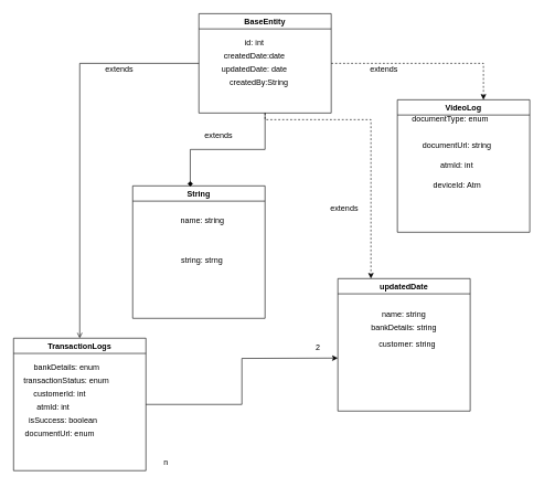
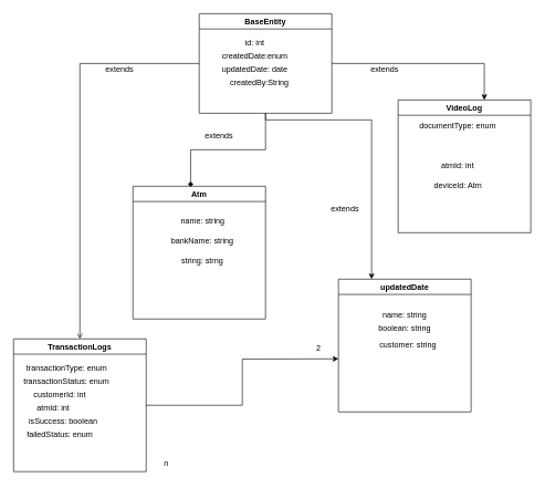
- <mxCell id="14" value="createdDate:date" style="text;html=1;align=center;verticalAlign=middle;whiteSpace=wrap;rounded=0;" vertex="1" parent="12"><mxGeometry x="39" y="50" width="90" height="30" as="geometry" /></mxCell>
+ <mxCell id="14" value="createdDate:enum" style="text;html=1;align=center;verticalAlign=middle;whiteSpace=wrap;rounded=0;" vertex="1" parent="12"><mxGeometry x="39" y="50" width="90" height="30" as="geometry" /></mxCell>
- <mxCell id="37" style="edgeStyle=orthogonalEdgeStyle;rounded=0;orthogonalLoop=1;jettySize=auto;html=1;entryX=0.65;entryY=0;entryDx=0;entryDy=0;entryPerimeter=0;dashed=1;" edge="1" parent="1" source="12" target="18"><mxGeometry relative="1" as="geometry" /></mxCell>
+ <mxCell id="37" style="edgeStyle=orthogonalEdgeStyle;rounded=0;orthogonalLoop=1;jettySize=auto;html=1;entryX=0.65;entryY=0;entryDx=0;entryDy=0;entryPerimeter=0;" edge="1" parent="1" source="12" target="18"><mxGeometry relative="1" as="geometry" /></mxCell>
- <mxCell id="19" value="documentType: enum" style="text;html=1;align=center;verticalAlign=middle;whiteSpace=wrap;rounded=0;" vertex="1" parent="18"><mxGeometry x="10" y="15" width="140" height="30" as="geometry" /></mxCell>
+ <mxCell id="19" value="documentType: enum" style="text;html=1;align=center;verticalAlign=middle;whiteSpace=wrap;rounded=0;" vertex="1" parent="18"><mxGeometry x="20" y="25" width="140" height="30" as="geometry" /></mxCell>
- <mxCell id="11" style="edgeStyle=orthogonalEdgeStyle;rounded=0;orthogonalLoop=1;jettySize=auto;html=1;entryX=0.25;entryY=0;entryDx=0;entryDy=0;dashed=1;" edge="1" parent="1" source="12" target="28"><mxGeometry relative="1" as="geometry"><Array as="points"><mxPoint x="560" y="180" /></Array></mxGeometry></mxCell>
+ <mxCell id="11" style="edgeStyle=orthogonalEdgeStyle;rounded=0;orthogonalLoop=1;jettySize=auto;html=1;entryX=0.25;entryY=0;entryDx=0;entryDy=0;" edge="1" parent="1" source="12" target="28"><mxGeometry relative="1" as="geometry"><Array as="points"><mxPoint x="560" y="180" /></Array></mxGeometry></mxCell>
- <mxCell id="20" value="documentUrl: string" style="text;html=1;align=center;verticalAlign=middle;whiteSpace=wrap;rounded=0;" vertex="1" parent="18"><mxGeometry x="20" y="55" width="140" height="30" as="geometry" /></mxCell>
- <mxCell id="24" value="String" style="swimlane;whiteSpace=wrap;html=1;" vertex="1" parent="1"><mxGeometry x="200" y="280" width="200" height="200" as="geometry" /></mxCell>
+ <mxCell id="24" value="Atm" style="swimlane;whiteSpace=wrap;html=1;" vertex="1" parent="1"><mxGeometry x="200" y="280" width="200" height="200" as="geometry" /></mxCell>
+ <mxCell id="25" value="bankName: string" style="text;html=1;align=center;verticalAlign=middle;whiteSpace=wrap;rounded=0;" vertex="1" parent="24"><mxGeometry x="55" y="68" width="100" height="30" as="geometry" /></mxCell>
- <mxCell id="30" value="bankDetails: string" style="text;html=1;align=center;verticalAlign=middle;whiteSpace=wrap;rounded=0;" vertex="1" parent="28"><mxGeometry x="40" y="60" width="120" height="30" as="geometry" /></mxCell>
+ <mxCell id="30" value="boolean: string" style="text;html=1;align=center;verticalAlign=middle;whiteSpace=wrap;rounded=0;" vertex="1" parent="28"><mxGeometry x="40" y="60" width="120" height="30" as="geometry" /></mxCell>
- <mxCell id="4" value="bankDetails: enum" style="text;html=1;align=center;verticalAlign=middle;resizable=0;points=[];autosize=1;strokeColor=none;fillColor=none;" vertex="1" parent="3"><mxGeometry x="10" y="30" width="140" height="30" as="geometry" /></mxCell>
+ <mxCell id="4" value="transactionType: enum" style="text;html=1;align=center;verticalAlign=middle;resizable=0;points=[];autosize=1;strokeColor=none;fillColor=none;" vertex="1" parent="3"><mxGeometry x="10" y="30" width="140" height="30" as="geometry" /></mxCell>
- <mxCell id="9" value="documentUrl: enum" style="text;html=1;align=center;verticalAlign=middle;whiteSpace=wrap;rounded=0;" vertex="1" parent="3"><mxGeometry y="130" width="140" height="30" as="geometry" /></mxCell>
+ <mxCell id="9" value="failedStatus: enum" style="text;html=1;align=center;verticalAlign=middle;whiteSpace=wrap;rounded=0;" vertex="1" parent="3"><mxGeometry y="130" width="140" height="30" as="geometry" /></mxCell>
